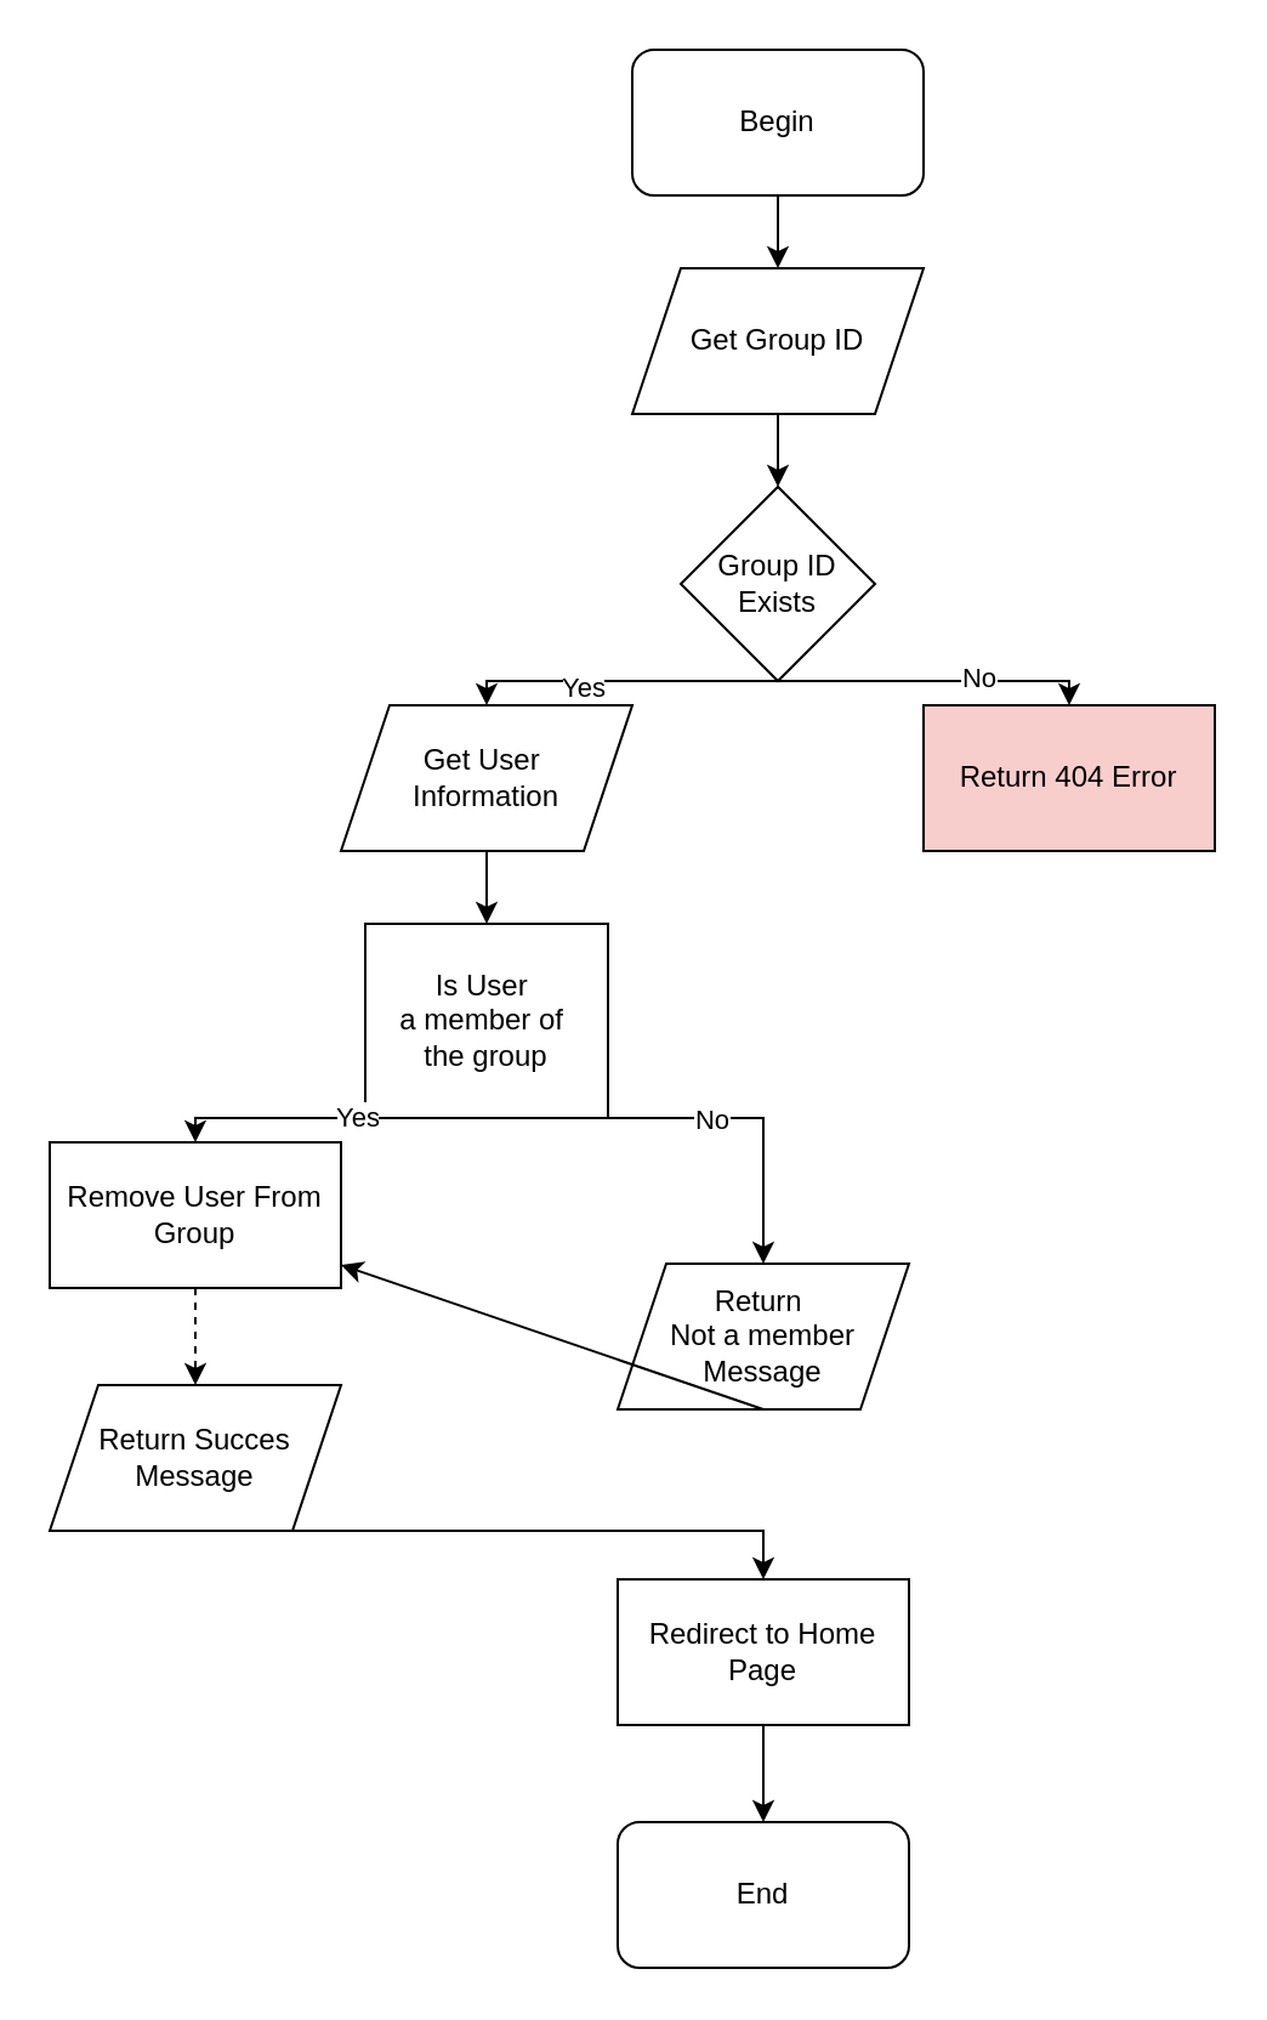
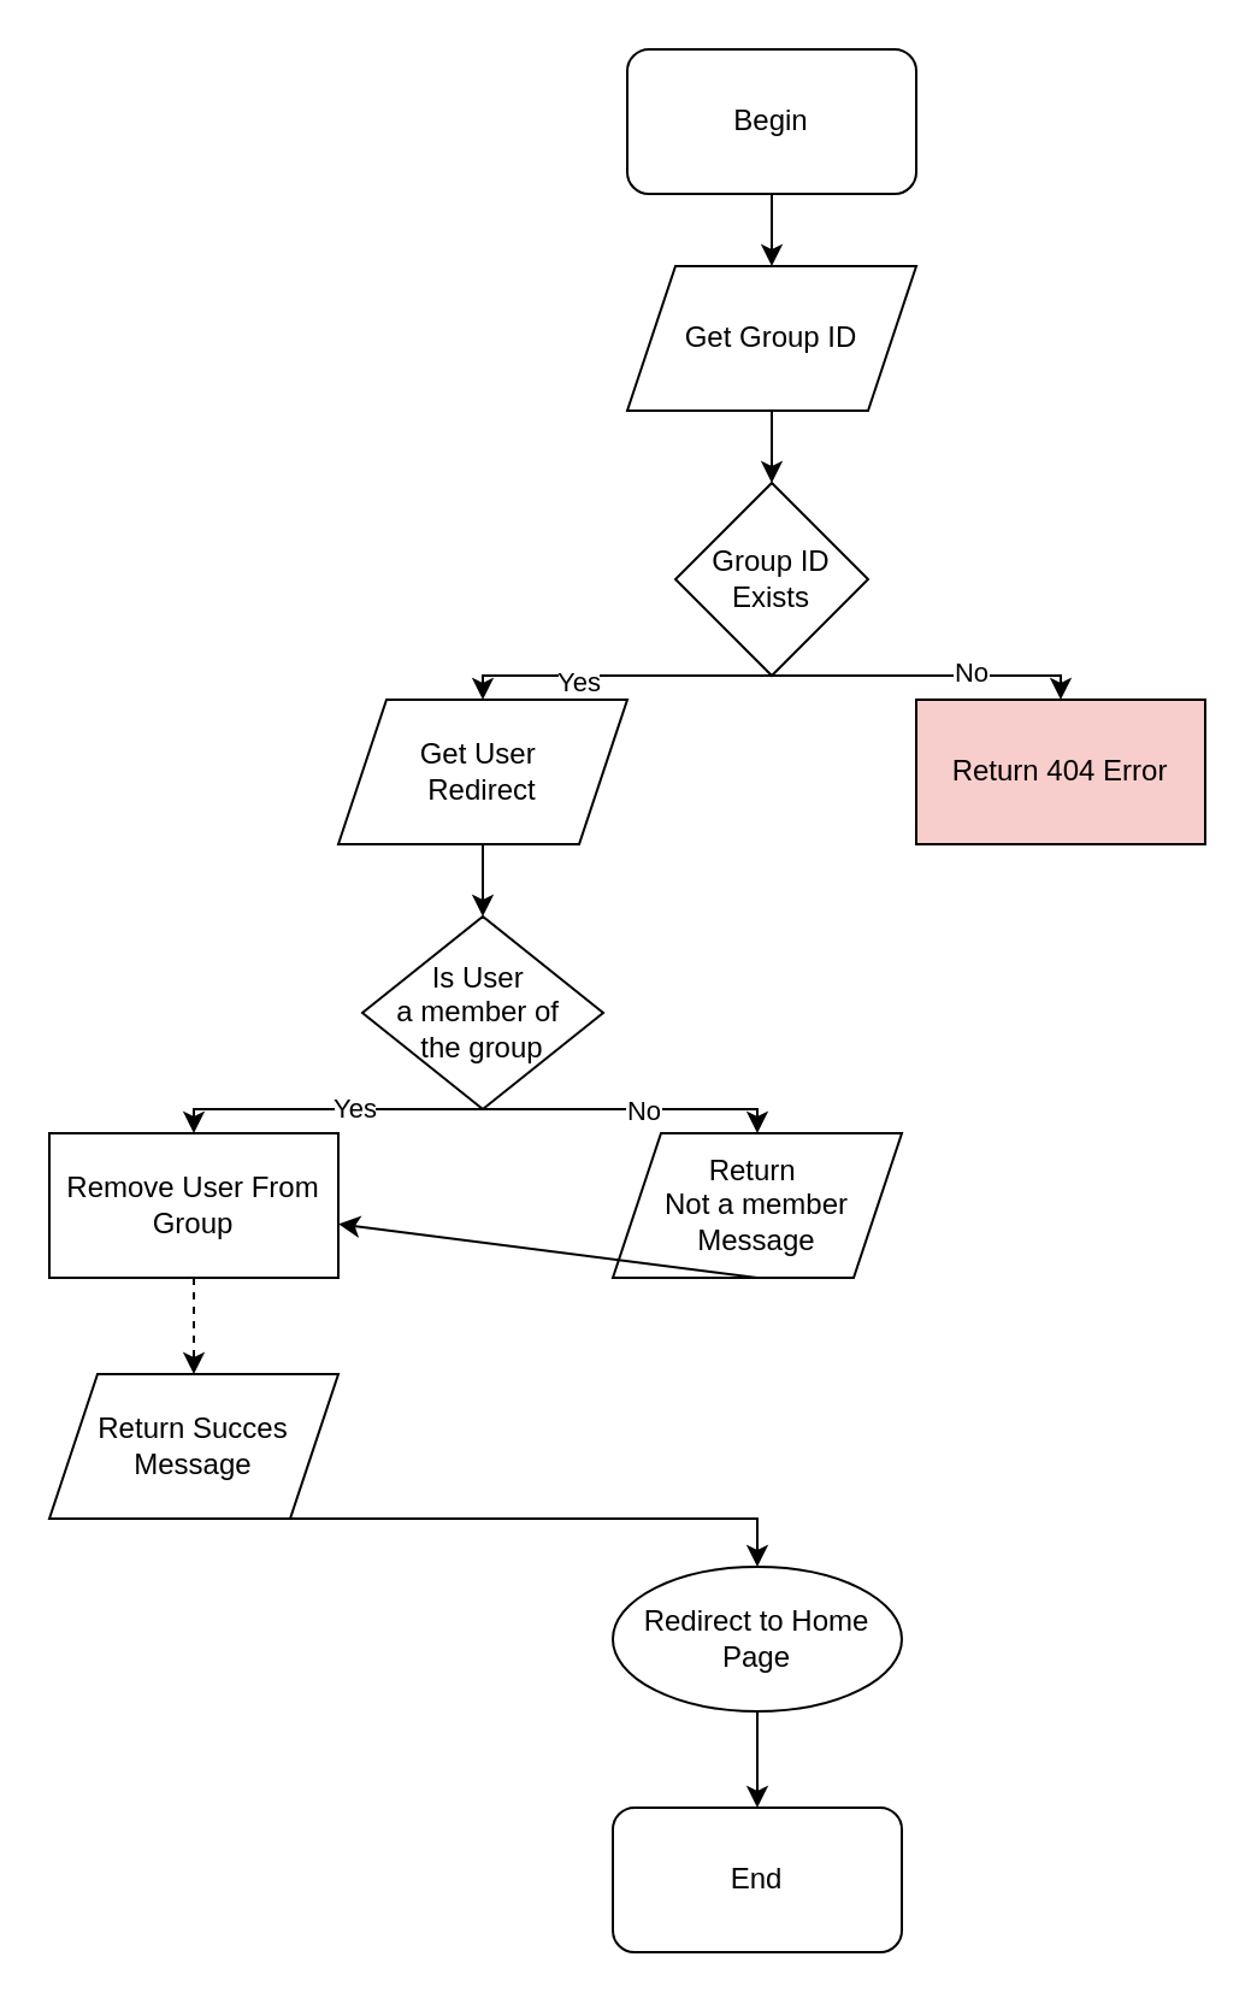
- <mxCell id="14" value="Get User&amp;nbsp;&lt;div&gt;Information&lt;/div&gt;" style="shape=parallelogram;perimeter=parallelogramPerimeter;whiteSpace=wrap;html=1;fixedSize=1;" vertex="1" parent="1"><mxGeometry x="140" y="290" width="120" height="60" as="geometry" /></mxCell>
+ <mxCell id="14" value="Get User&amp;nbsp;&lt;div&gt;Redirect&lt;/div&gt;" style="shape=parallelogram;perimeter=parallelogramPerimeter;whiteSpace=wrap;html=1;fixedSize=1;" vertex="1" parent="1"><mxGeometry x="140" y="290" width="120" height="60" as="geometry" /></mxCell>
- <mxCell id="15" value="Is User&amp;nbsp;&lt;div&gt;a member of&amp;nbsp;&lt;div&gt;the group&lt;/div&gt;&lt;/div&gt;" style="whiteSpace=wrap;html=1;rounded=0;" vertex="1" parent="1"><mxGeometry x="150" y="380" width="100" height="80" as="geometry" /></mxCell>
+ <mxCell id="15" value="Is User&amp;nbsp;&lt;div&gt;a member of&amp;nbsp;&lt;div&gt;the group&lt;/div&gt;&lt;/div&gt;" style="rhombus;whiteSpace=wrap;html=1;" vertex="1" parent="1"><mxGeometry x="150" y="380" width="100" height="80" as="geometry" /></mxCell>
- <mxCell id="5" value="Return&amp;nbsp;&lt;div&gt;Not a member&lt;/div&gt;&lt;div&gt;Message&lt;/div&gt;" style="shape=parallelogram;perimeter=parallelogramPerimeter;whiteSpace=wrap;html=1;fixedSize=1;" vertex="1" parent="1"><mxGeometry x="254" y="520" width="120" height="60" as="geometry" /></mxCell>
+ <mxCell id="5" value="Return&amp;nbsp;&lt;div&gt;Not a member&lt;/div&gt;&lt;div&gt;Message&lt;/div&gt;" style="shape=parallelogram;perimeter=parallelogramPerimeter;whiteSpace=wrap;html=1;fixedSize=1;" vertex="1" parent="1"><mxGeometry x="254" y="470" width="120" height="60" as="geometry" /></mxCell>
- <mxCell id="23" value="Redirect to Home Page" style="rounded=0;whiteSpace=wrap;html=1;" vertex="1" parent="1"><mxGeometry x="254" y="650" width="120" height="60" as="geometry" /></mxCell>
+ <mxCell id="23" value="Redirect to Home Page" style="ellipse;whiteSpace=wrap;html=1;" vertex="1" parent="1"><mxGeometry x="254" y="650" width="120" height="60" as="geometry" /></mxCell>
